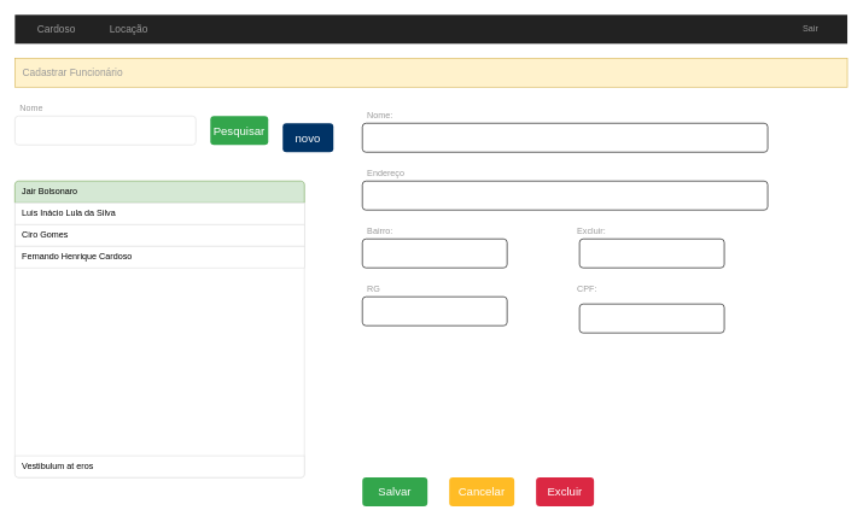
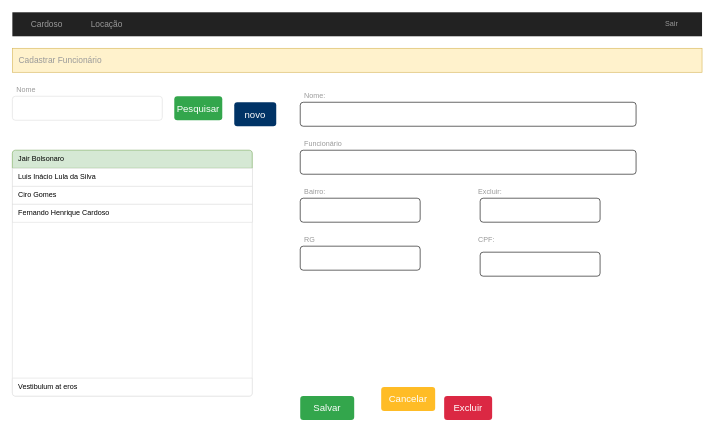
- <mxCell id="17" value="Endereço" style="html=1;shadow=0;dashed=0;shape=mxgraph.bootstrap.rect;strokeColor=none;fillColor=none;fontColor=#999999;align=left;spacingLeft=5;whiteSpace=wrap;rounded=0;" parent="1" vertex="1"><mxGeometry x="500" y="230" width="200" height="20" as="geometry" /></mxCell>
+ <mxCell id="17" value="Funcionário" style="html=1;shadow=0;dashed=0;shape=mxgraph.bootstrap.rect;strokeColor=none;fillColor=none;fontColor=#999999;align=left;spacingLeft=5;whiteSpace=wrap;rounded=0;" parent="1" vertex="1"><mxGeometry x="500" y="230" width="200" height="20" as="geometry" /></mxCell>
- <mxCell id="21" value="Cancelar" style="html=1;shadow=0;dashed=0;shape=mxgraph.bootstrap.rrect;rSize=5;strokeColor=none;strokeWidth=1;fillColor=#FFBC26;fontColor=#FFFFFF;whiteSpace=wrap;align=center;verticalAlign=middle;spacingLeft=0;fontStyle=0;fontSize=16;spacing=5;" parent="1" vertex="1"><mxGeometry x="620" y="660" width="90" height="40" as="geometry" /></mxCell>
+ <mxCell id="21" value="Cancelar" style="html=1;shadow=0;dashed=0;shape=mxgraph.bootstrap.rrect;rSize=5;strokeColor=none;strokeWidth=1;fillColor=#FFBC26;fontColor=#FFFFFF;whiteSpace=wrap;align=center;verticalAlign=middle;spacingLeft=0;fontStyle=0;fontSize=16;spacing=5;" parent="1" vertex="1"><mxGeometry x="635" y="645" width="90" height="40" as="geometry" /></mxCell>
